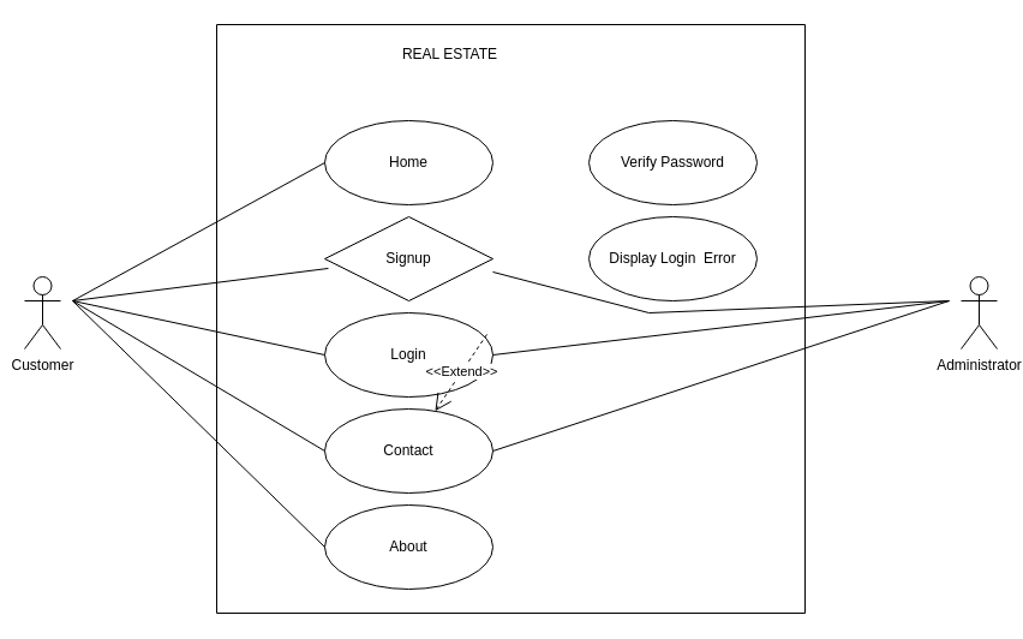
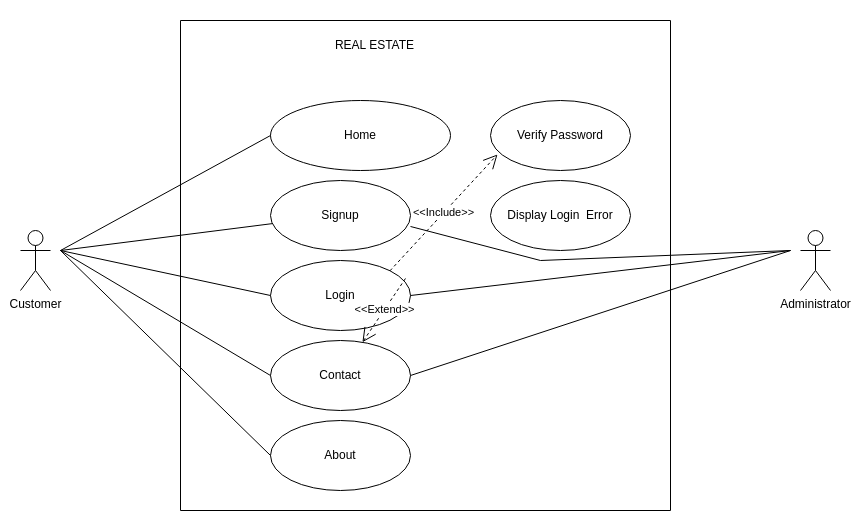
- <mxCell id="4" value="Home" style="ellipse;whiteSpace=wrap;html=1;" vertex="1" parent="2"><mxGeometry x="90" y="80" width="140" height="70" as="geometry" /></mxCell>
+ <mxCell id="4" value="Home" style="ellipse;whiteSpace=wrap;html=1;" vertex="1" parent="2"><mxGeometry x="90" y="80" width="180" height="70" as="geometry" /></mxCell>
+ <mxCell id="12" value="&amp;lt;&amp;lt;Include&amp;gt;&amp;gt;" style="endArrow=open;endSize=12;dashed=1;html=1;rounded=0;exitX=1;exitY=0;exitDx=0;exitDy=0;startArrow=none;entryX=0.05;entryY=0.771;entryDx=0;entryDy=0;entryPerimeter=0;" edge="1" parent="2" source="5" target="10"><mxGeometry width="160" relative="1" as="geometry"><mxPoint x="200.96" y="241" as="sourcePoint" /><mxPoint x="420" y="90" as="targetPoint" /><Array as="points" /></mxGeometry></mxCell>
- <mxCell id="13" value="Signup" style="rhombus;whiteSpace=wrap;html=1;" vertex="1" parent="2"><mxGeometry x="90" y="160" width="140" height="70" as="geometry" /></mxCell>
+ <mxCell id="13" value="Signup" style="ellipse;whiteSpace=wrap;html=1;" vertex="1" parent="2"><mxGeometry x="90" y="160" width="140" height="70" as="geometry" /></mxCell>
